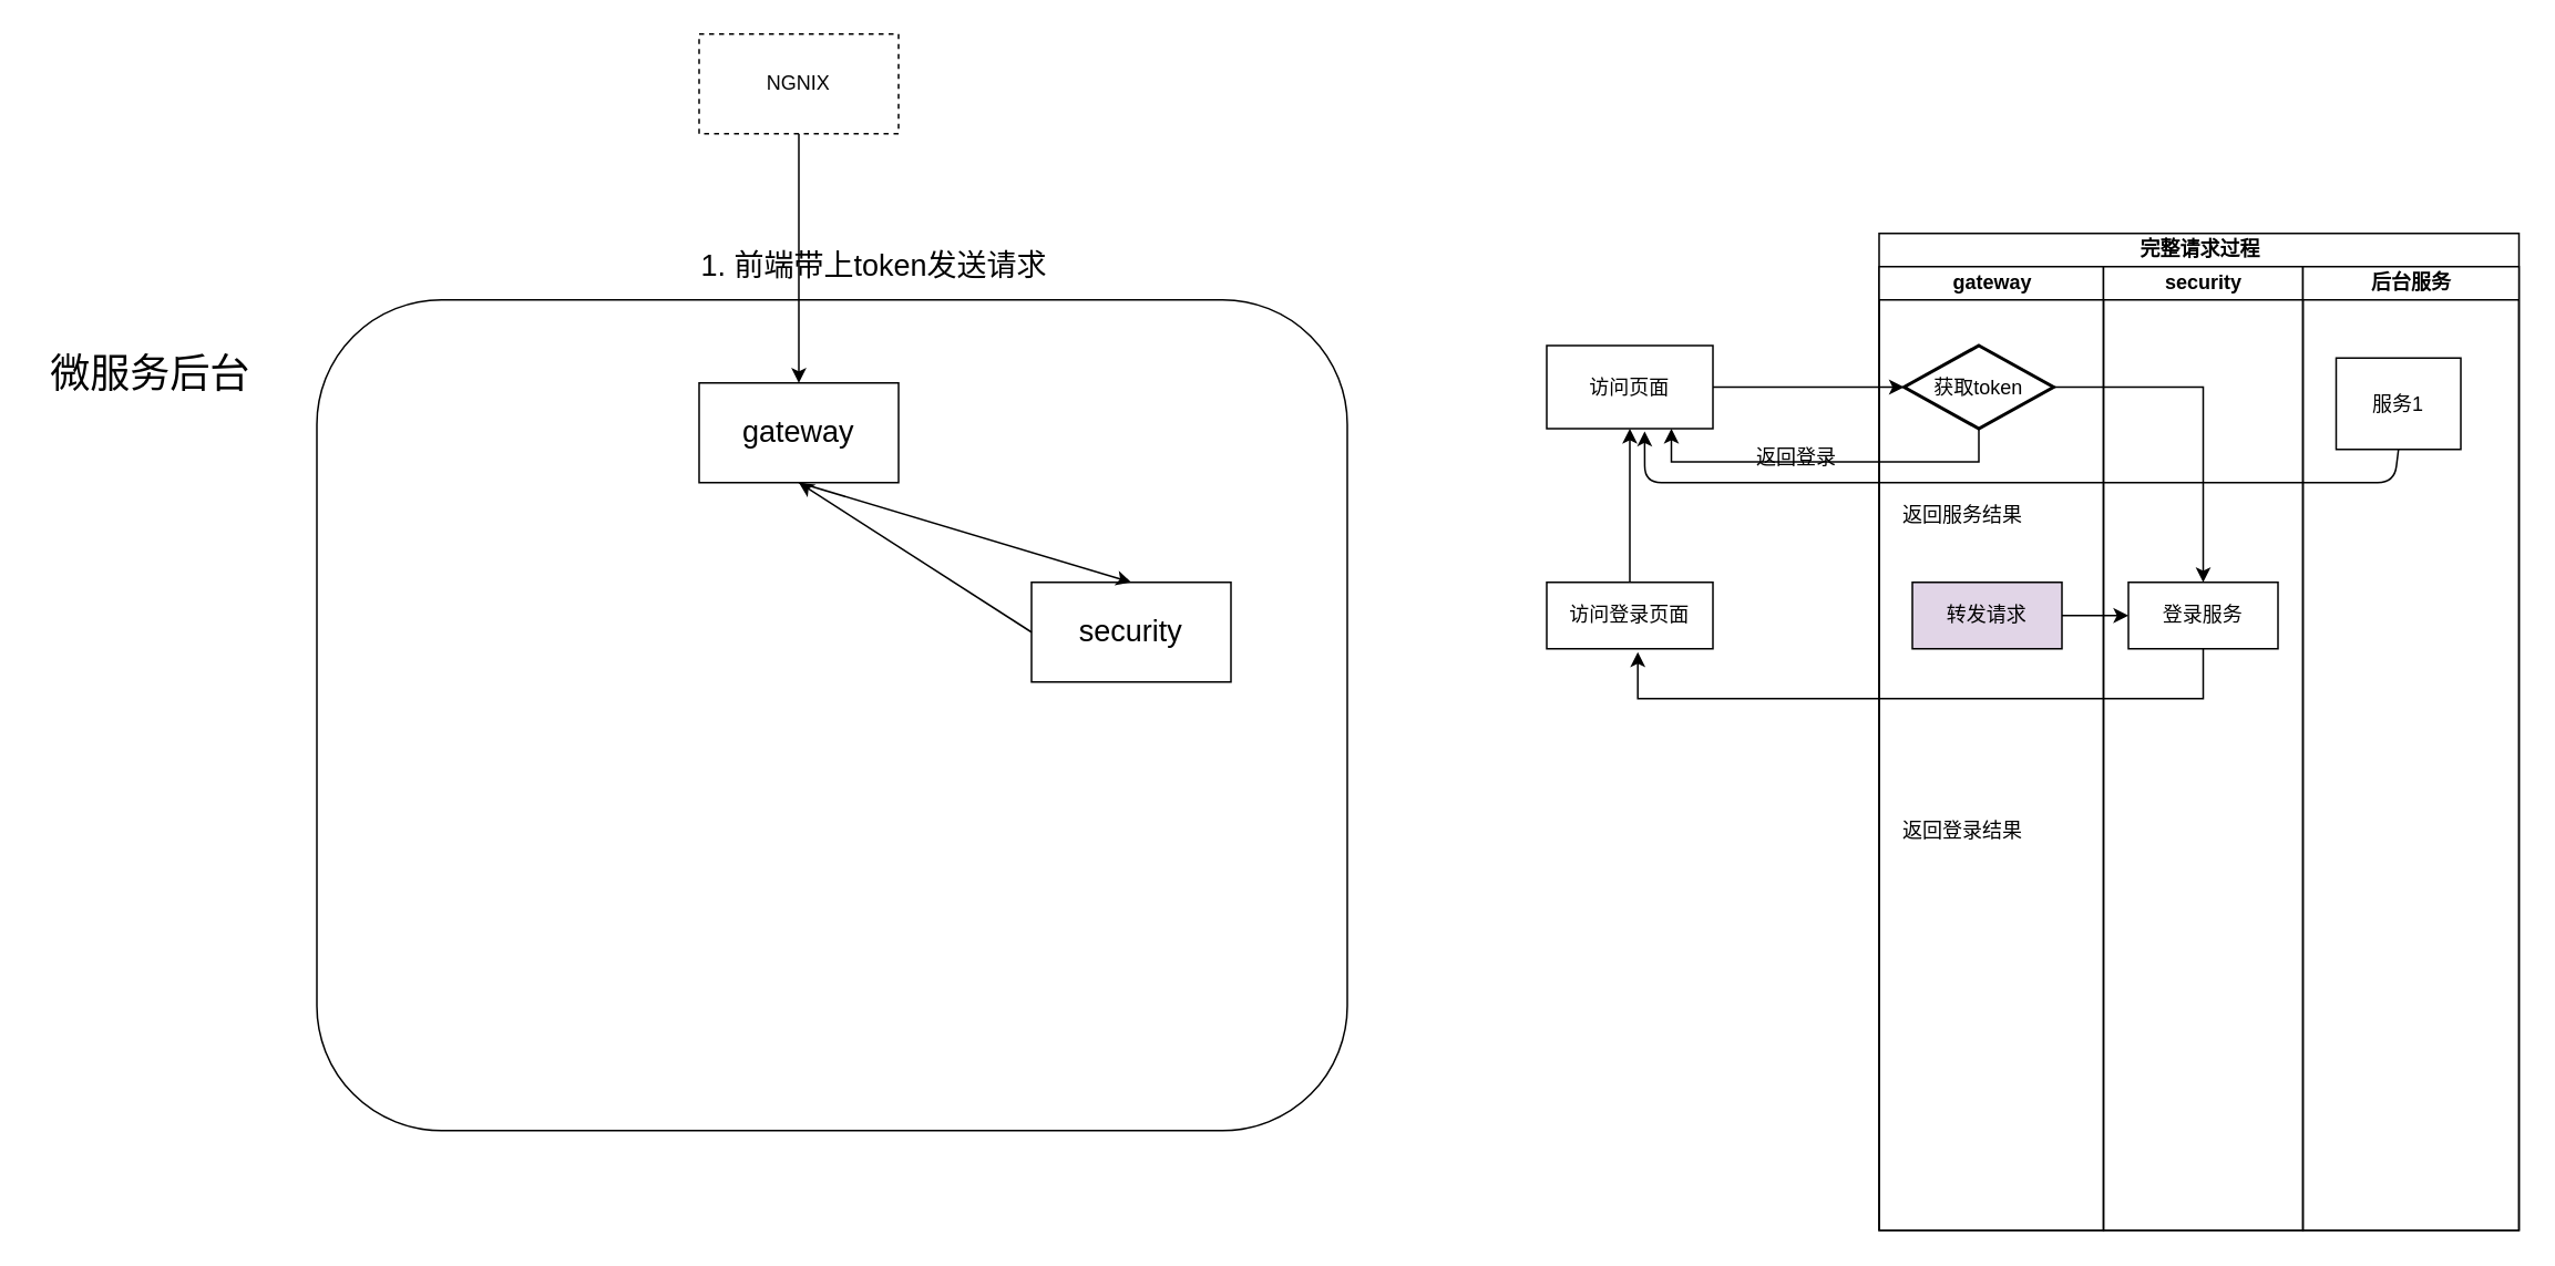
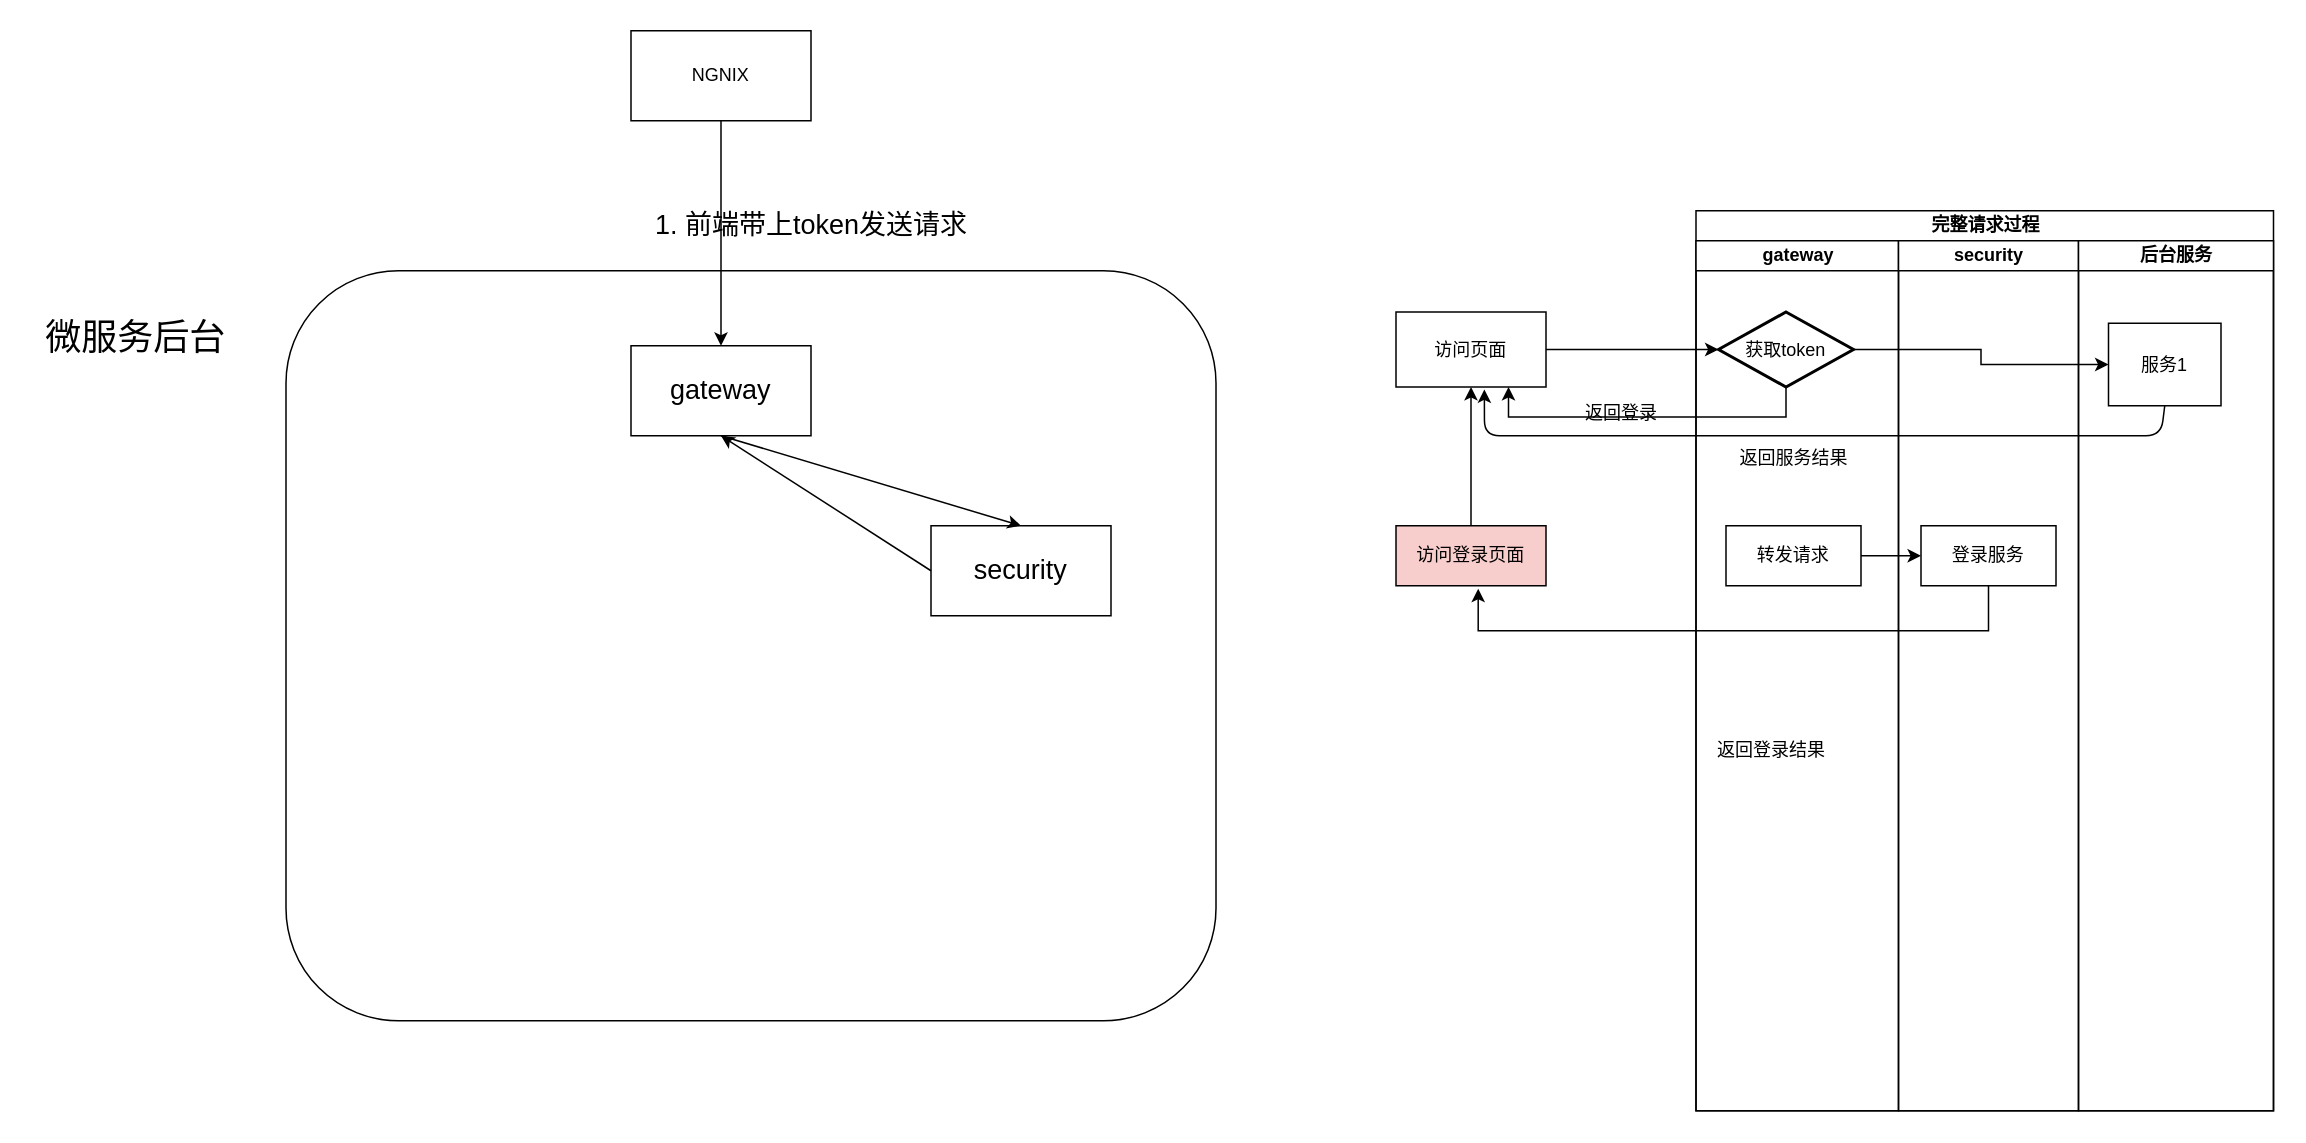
- <mxCell id="7" value="NGNIX" style="rounded=0;whiteSpace=wrap;html=1;dashed=1;" vertex="1" parent="1"><mxGeometry x="420" y="20" width="120" height="60" as="geometry" /></mxCell>
+ <mxCell id="7" value="NGNIX" style="rounded=0;whiteSpace=wrap;html=1;" vertex="1" parent="1"><mxGeometry x="420" y="20" width="120" height="60" as="geometry" /></mxCell>
- <mxCell id="10" value="&lt;font style=&quot;font-size: 18px&quot;&gt;1. 前端带上token发送请求&lt;/font&gt;" style="text;html=1;align=center;verticalAlign=middle;resizable=0;points=[];autosize=1;strokeColor=none;" vertex="1" parent="1"><mxGeometry x="415" y="150" width="220" height="20" as="geometry" /></mxCell>
+ <mxCell id="10" value="&lt;font style=&quot;font-size: 18px&quot;&gt;1. 前端带上token发送请求&lt;/font&gt;" style="text;html=1;align=center;verticalAlign=middle;resizable=0;points=[];autosize=1;strokeColor=none;" vertex="1" parent="1"><mxGeometry x="430" y="140" width="220" height="20" as="geometry" /></mxCell>
- <mxCell id="21" style="edgeStyle=orthogonalEdgeStyle;rounded=0;orthogonalLoop=1;jettySize=auto;html=1;exitX=1;exitY=0.5;exitDx=0;exitDy=0;exitPerimeter=0;" edge="1" parent="11" source="13" target="18"><mxGeometry relative="1" as="geometry" /></mxCell>
+ <mxCell id="21" style="edgeStyle=orthogonalEdgeStyle;rounded=0;orthogonalLoop=1;jettySize=auto;html=1;exitX=1;exitY=0.5;exitDx=0;exitDy=0;exitPerimeter=0;" edge="1" parent="11" source="13" target="20"><mxGeometry relative="1" as="geometry" /></mxCell>
- <mxCell id="14" value="返回服务结果" style="text;html=1;align=center;verticalAlign=middle;resizable=0;points=[];autosize=1;strokeColor=none;" vertex="1" parent="12"><mxGeometry x="5" y="140" width="90" height="20" as="geometry" /></mxCell>
+ <mxCell id="14" value="返回服务结果" style="text;html=1;align=center;verticalAlign=middle;resizable=0;points=[];autosize=1;strokeColor=none;" vertex="1" parent="12"><mxGeometry x="20" y="135" width="90" height="20" as="geometry" /></mxCell>
- <mxCell id="29" value="访问登录页面" style="whiteSpace=wrap;html=1;" vertex="1" parent="1"><mxGeometry x="930" y="350" width="100" height="40" as="geometry" /></mxCell>
+ <mxCell id="29" value="访问登录页面" style="whiteSpace=wrap;html=1;fillColor=#f8cecc;" vertex="1" parent="1"><mxGeometry x="930" y="350" width="100" height="40" as="geometry" /></mxCell>
- <mxCell id="15" value="转发请求" style="rounded=0;whiteSpace=wrap;html=1;fillColor=#e1d5e7;" vertex="1" parent="12"><mxGeometry x="20" y="190" width="90" height="40" as="geometry" /></mxCell>
+ <mxCell id="15" value="转发请求" style="rounded=0;whiteSpace=wrap;html=1;" vertex="1" parent="12"><mxGeometry x="20" y="190" width="90" height="40" as="geometry" /></mxCell>
